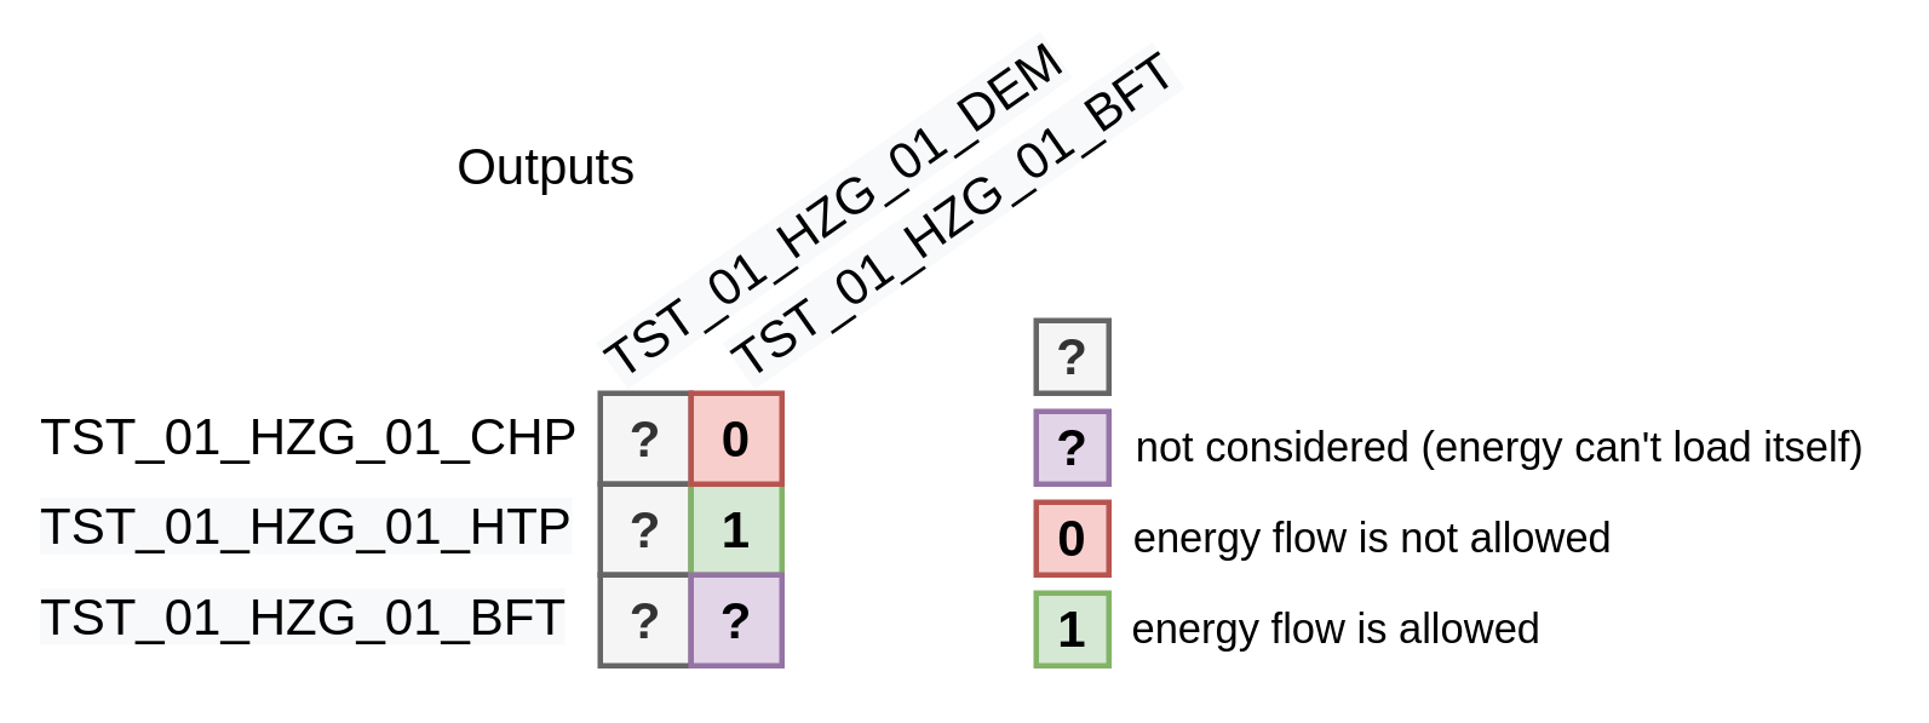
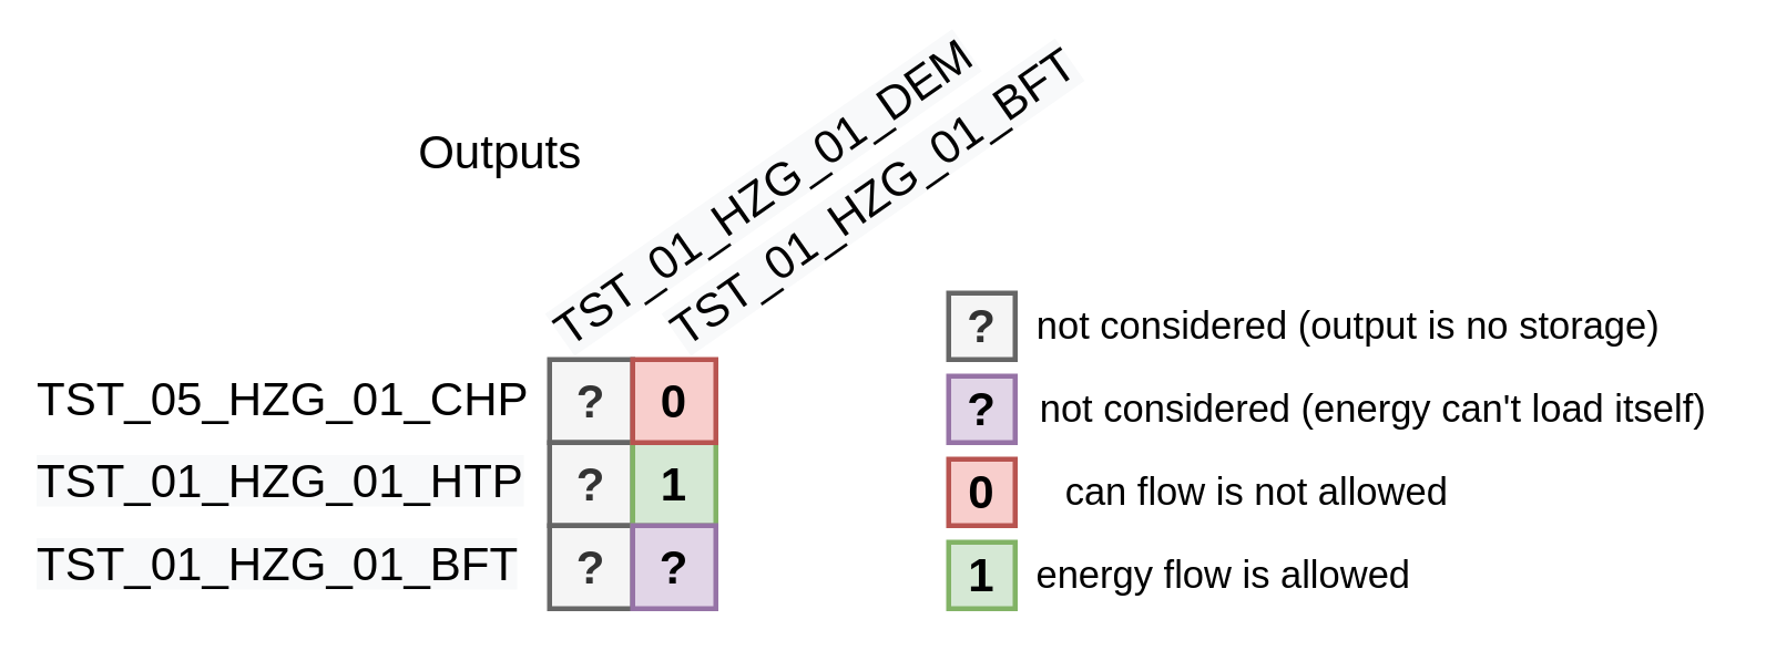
+ <mxCell id="16" value="not considered (output is no storage)" style="text;html=1;align=center;verticalAlign=middle;resizable=0;points=[];autosize=1;strokeColor=none;fillColor=none;fontSize=23;fontFamily=Helvetica;" parent="1" vertex="1"><mxGeometry x="610" y="130" width="400" height="40" as="geometry" /></mxCell>
- <mxCell id="8" value="TST_01_HZG_01_CHP&lt;br&gt;" style="text;whiteSpace=wrap;html=1;fontSize=28;spacing=2;spacingBottom=-1;spacingTop=1;" parent="1" vertex="1"><mxGeometry x="20" y="170" width="310" height="120" as="geometry" /></mxCell>
+ <mxCell id="8" value="TST_05_HZG_01_CHP&lt;br&gt;" style="text;whiteSpace=wrap;html=1;fontSize=28;spacing=2;spacingBottom=-1;spacingTop=1;" parent="1" vertex="1"><mxGeometry x="20" y="170" width="310" height="120" as="geometry" /></mxCell>
- <mxCell id="17" value="energy flow is not allowed" style="text;html=1;align=center;verticalAlign=middle;resizable=0;points=[];autosize=1;strokeColor=none;fillColor=none;fontSize=23;fontFamily=Helvetica;" parent="1" vertex="1"><mxGeometry x="610" y="230" width="290" height="40" as="geometry" /></mxCell>
+ <mxCell id="17" value="can flow is not allowed" style="text;html=1;align=center;verticalAlign=middle;resizable=0;points=[];autosize=1;strokeColor=none;fillColor=none;fontSize=23;fontFamily=Helvetica;" parent="1" vertex="1"><mxGeometry x="610" y="230" width="290" height="40" as="geometry" /></mxCell>
